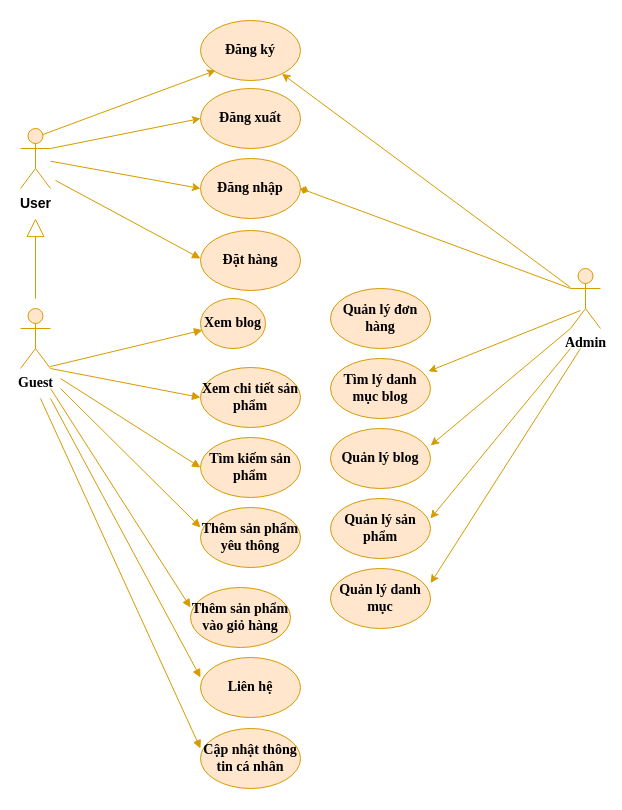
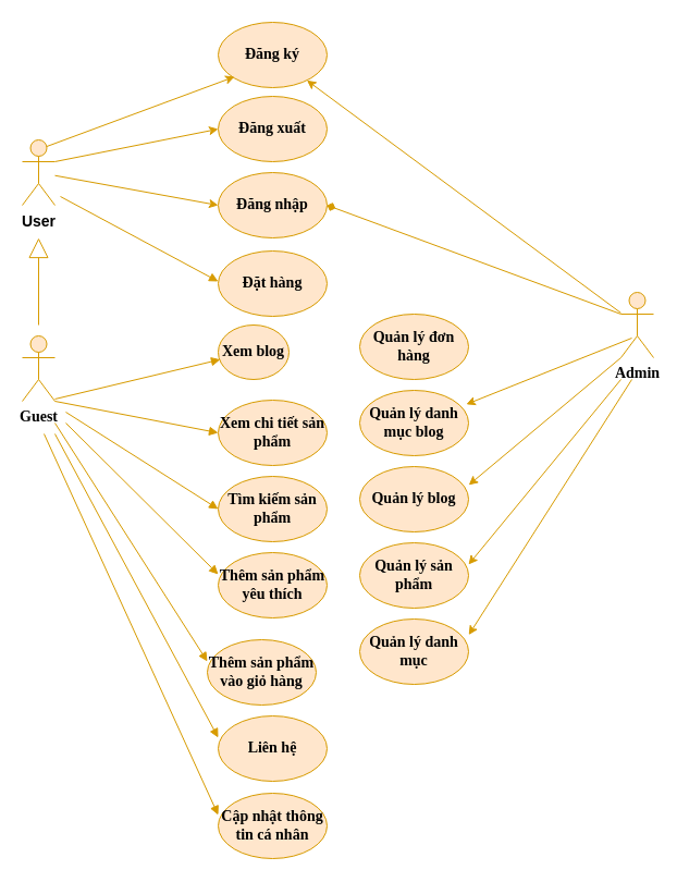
- <mxCell id="27" value="Tìm lý danh mục blog" style="ellipse;whiteSpace=wrap;html=1;perimeterSpacing=0;fontSize=14;fontFamily=Times New Roman;strokeOpacity=100;fillOpacity=100;fontStyle=1;fillColor=#ffe6cc;strokeColor=#d79b00;" parent="1" vertex="1"><mxGeometry x="330" y="358" width="100" height="60" as="geometry" /></mxCell>
+ <mxCell id="27" value="Quản lý danh mục blog" style="ellipse;whiteSpace=wrap;html=1;perimeterSpacing=0;fontSize=14;fontFamily=Times New Roman;strokeOpacity=100;fillOpacity=100;fontStyle=1;fillColor=#ffe6cc;strokeColor=#d79b00;" parent="1" vertex="1"><mxGeometry x="330" y="358" width="100" height="60" as="geometry" /></mxCell>
- <mxCell id="9" value="Thêm sản phẩm yêu thông" style="ellipse;whiteSpace=wrap;html=1;fontSize=14;fontFamily=Times New Roman;strokeOpacity=100;fillOpacity=100;fontStyle=1;fillColor=#ffe6cc;strokeColor=#d79b00;" parent="1" vertex="1"><mxGeometry x="200" y="507" width="100" height="60" as="geometry" /></mxCell>
+ <mxCell id="9" value="Thêm sản phẩm yêu thích" style="ellipse;whiteSpace=wrap;html=1;fontSize=14;fontFamily=Times New Roman;strokeOpacity=100;fillOpacity=100;fontStyle=1;fillColor=#ffe6cc;strokeColor=#d79b00;" parent="1" vertex="1"><mxGeometry x="200" y="507" width="100" height="60" as="geometry" /></mxCell>
